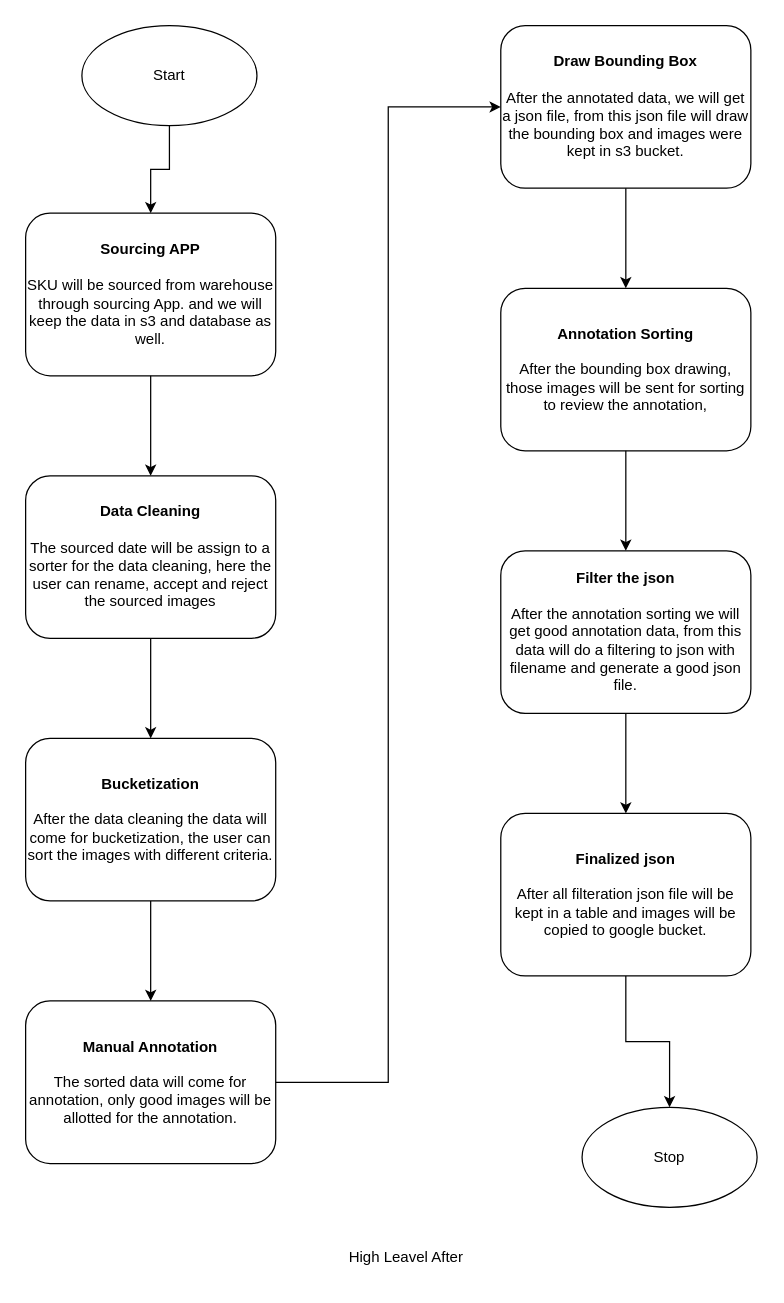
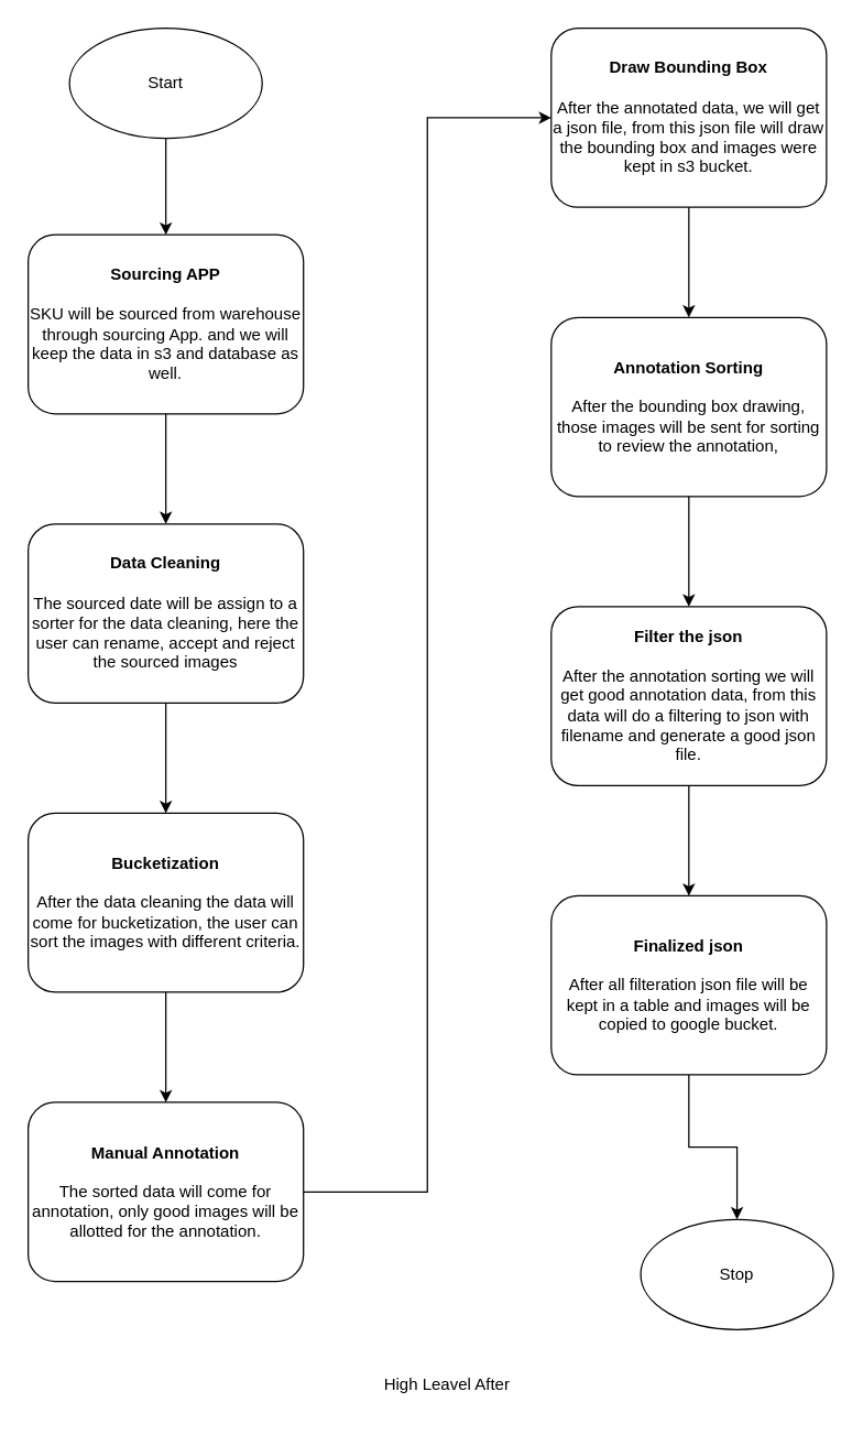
- <mxCell id="3" value="Start" style="ellipse;whiteSpace=wrap;html=1;fillColor=none;" parent="1" vertex="1"><mxGeometry x="65" y="20" width="140" height="80" as="geometry" /></mxCell>
+ <mxCell id="3" value="Start" style="ellipse;whiteSpace=wrap;html=1;fillColor=none;" parent="1" vertex="1"><mxGeometry x="50" y="20" width="140" height="80" as="geometry" /></mxCell>
